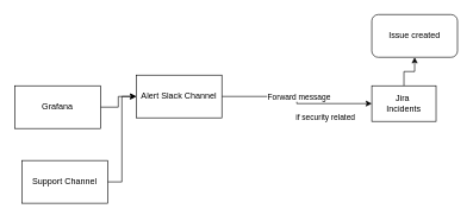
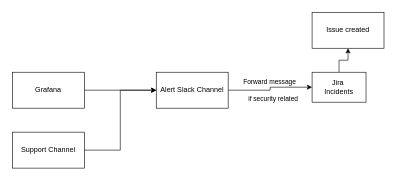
- <mxCell id="11" value="Issue created" style="whiteSpace=wrap;html=1;rounded=1;" vertex="1" parent="1"><mxGeometry x="520" y="20" width="120" height="60" as="geometry" /></mxCell>
+ <mxCell id="11" value="Issue created" style="rounded=0;whiteSpace=wrap;html=1;" vertex="1" parent="1"><mxGeometry x="520" y="20" width="120" height="60" as="geometry" /></mxCell>
- <mxCell id="8" value="Alert Slack Channel" style="rounded=0;whiteSpace=wrap;html=1;" vertex="1" parent="1"><mxGeometry x="190" y="105" width="120" height="60" as="geometry" /></mxCell>
+ <mxCell id="8" value="Alert Slack Channel" style="rounded=0;whiteSpace=wrap;html=1;" vertex="1" parent="1"><mxGeometry x="260" y="120" width="120" height="60" as="geometry" /></mxCell>
- <mxCell id="5" value="Support Channel" style="rounded=0;whiteSpace=wrap;html=1;" vertex="1" parent="1"><mxGeometry x="30" y="225" width="120" height="60" as="geometry" /></mxCell>
+ <mxCell id="5" value="Support Channel" style="rounded=0;whiteSpace=wrap;html=1;" vertex="1" parent="1"><mxGeometry x="20" y="220" width="120" height="60" as="geometry" /></mxCell>
